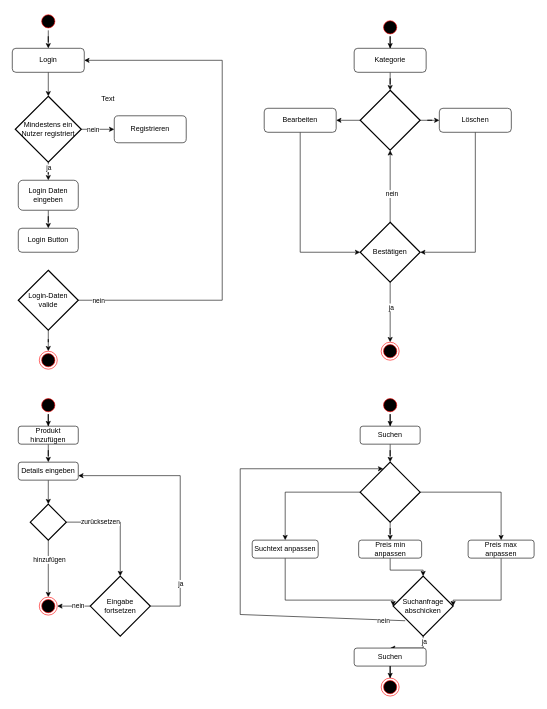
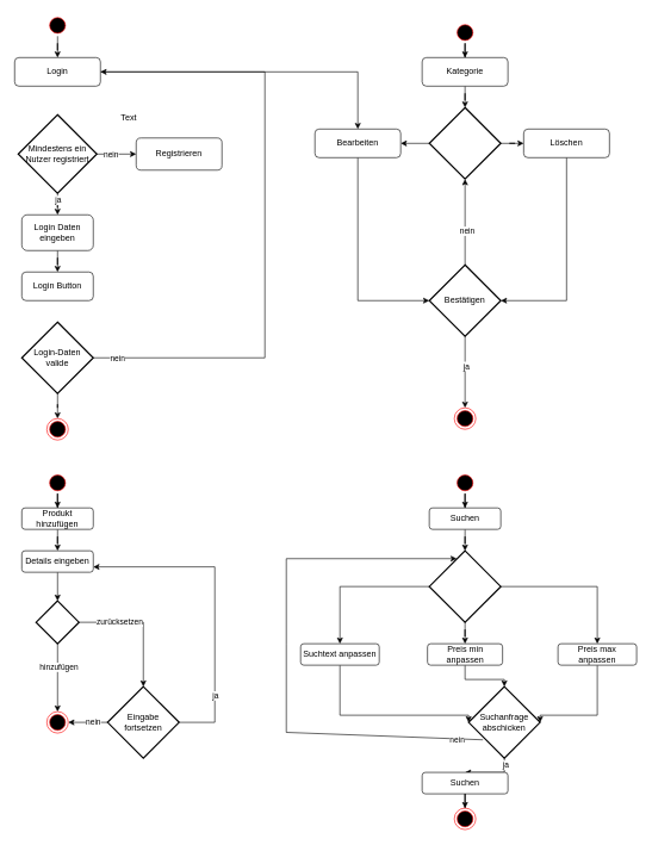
- <mxCell id="2" style="edgeStyle=orthogonalEdgeStyle;rounded=0;orthogonalLoop=1;jettySize=auto;html=1;" edge="1" parent="1" source="3" target="8"><mxGeometry relative="1" as="geometry" /></mxCell>
+ <mxCell id="2" style="edgeStyle=orthogonalEdgeStyle;rounded=0;orthogonalLoop=1;jettySize=auto;html=1;" edge="1" parent="1" source="3" target="31"><mxGeometry relative="1" as="geometry" /></mxCell>
